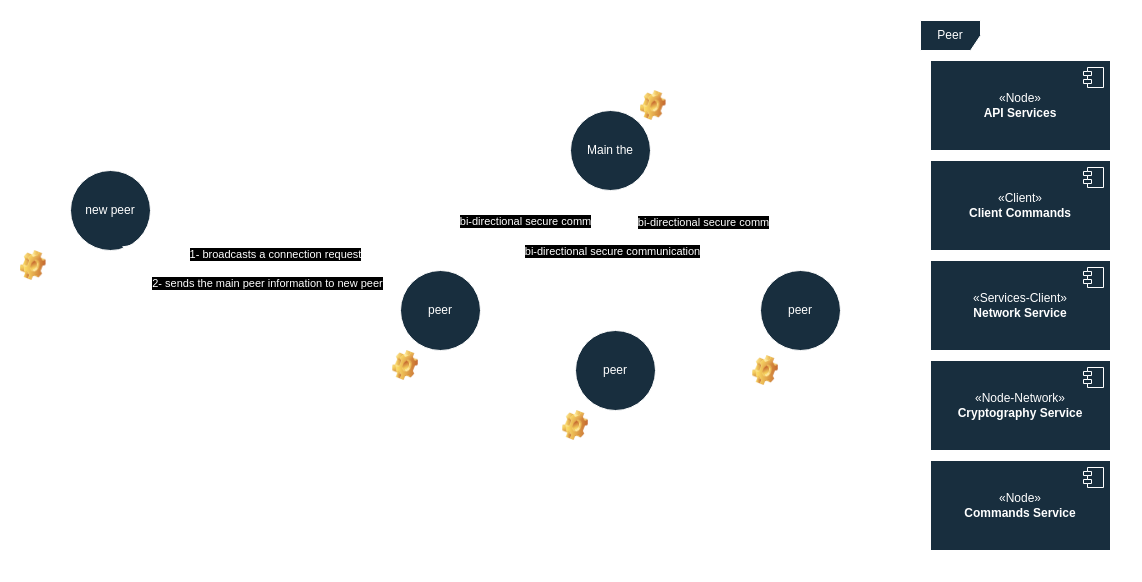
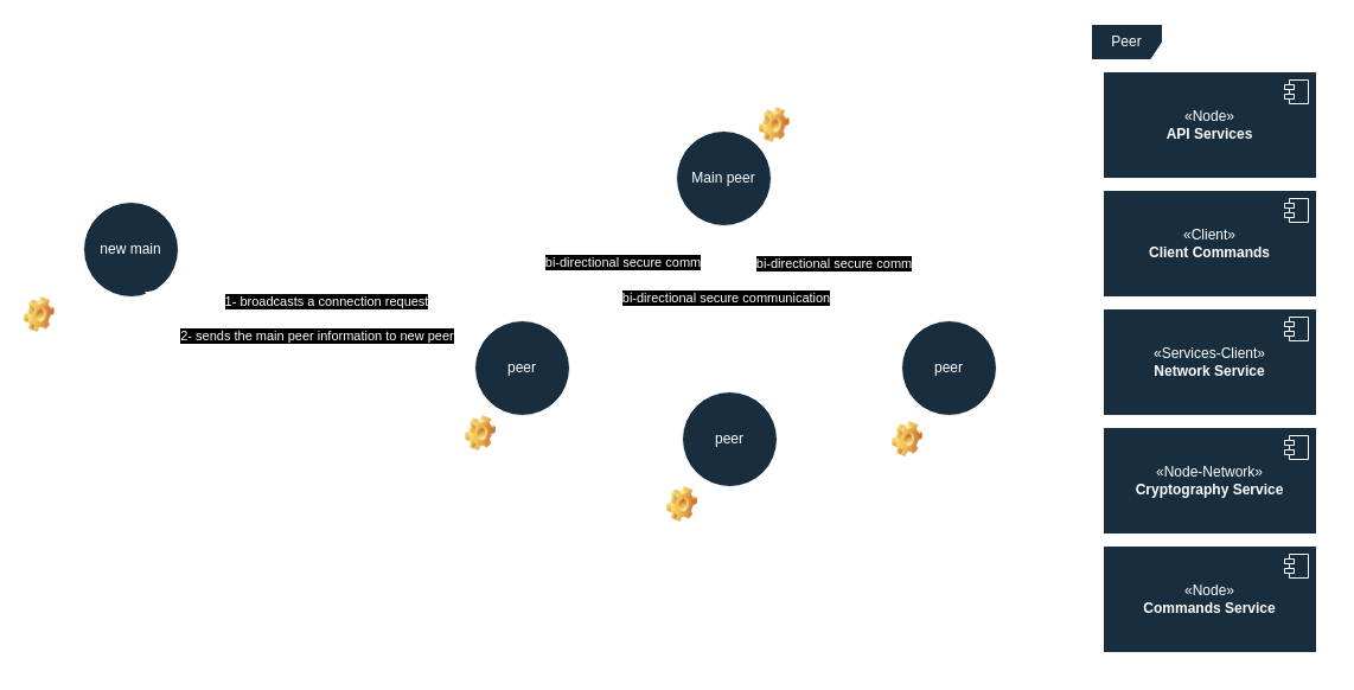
- <mxCell id="2" value="Main the" style="ellipse;whiteSpace=wrap;html=1;aspect=fixed;labelBackgroundColor=none;fillColor=#182E3E;strokeColor=#FFFFFF;fontColor=#FFFFFF;" parent="1" vertex="1"><mxGeometry x="570" y="110" width="80" height="80" as="geometry" /></mxCell>
+ <mxCell id="2" value="Main peer" style="ellipse;whiteSpace=wrap;html=1;aspect=fixed;labelBackgroundColor=none;fillColor=#182E3E;strokeColor=#FFFFFF;fontColor=#FFFFFF;" parent="1" vertex="1"><mxGeometry x="570" y="110" width="80" height="80" as="geometry" /></mxCell>
- <mxCell id="8" value="new peer" style="ellipse;whiteSpace=wrap;html=1;aspect=fixed;labelBackgroundColor=none;fillColor=#182E3E;strokeColor=#FFFFFF;fontColor=#FFFFFF;" parent="1" vertex="1"><mxGeometry x="70" y="170" width="80" height="80" as="geometry" /></mxCell>
+ <mxCell id="8" value="new main" style="ellipse;whiteSpace=wrap;html=1;aspect=fixed;labelBackgroundColor=none;fillColor=#182E3E;strokeColor=#FFFFFF;fontColor=#FFFFFF;" parent="1" vertex="1"><mxGeometry x="70" y="170" width="80" height="80" as="geometry" /></mxCell>
